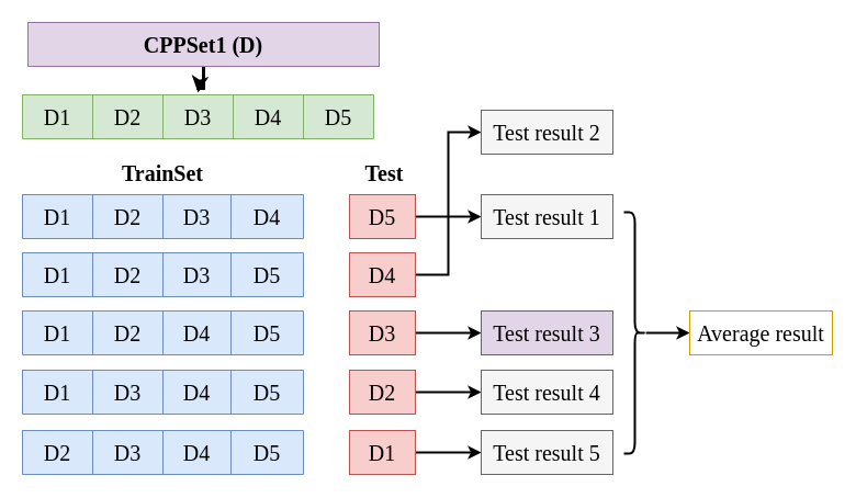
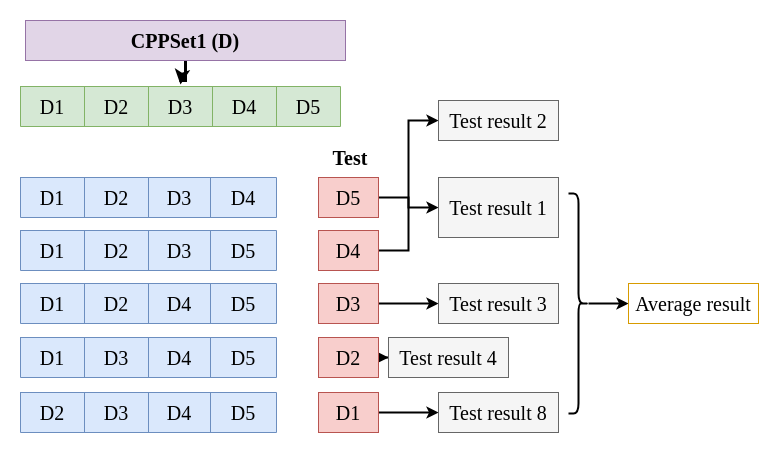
- <mxCell id="51" value="TrainSet" style="text;html=1;align=center;verticalAlign=middle;whiteSpace=wrap;rounded=0;fontFamily=Times New Roman;fontSize=20;fontStyle=1" vertex="1" parent="1"><mxGeometry x="103" y="137" width="90" height="40" as="geometry" /></mxCell>
- <mxCell id="53" value="&lt;span style=&quot;font-family: &amp;quot;Times New Roman&amp;quot;; font-size: 20px;&quot;&gt;Test result 1&lt;/span&gt;" style="rounded=0;whiteSpace=wrap;html=1;fillColor=#f5f5f5;fontColor=#000000;strokeColor=#666666;" vertex="1" parent="1"><mxGeometry x="438" y="177" width="120" height="40" as="geometry" /></mxCell>
+ <mxCell id="53" value="&lt;span style=&quot;font-family: &amp;quot;Times New Roman&amp;quot;; font-size: 20px;&quot;&gt;Test result 1&lt;/span&gt;" style="rounded=0;whiteSpace=wrap;html=1;fillColor=#f5f5f5;fontColor=#000000;strokeColor=#666666;" vertex="1" parent="1"><mxGeometry x="438" y="177" width="120" height="60" as="geometry" /></mxCell>
- <mxCell id="55" value="&lt;span style=&quot;font-family: &amp;quot;Times New Roman&amp;quot;; font-size: 20px;&quot;&gt;Test result 3&lt;/span&gt;" style="rounded=0;whiteSpace=wrap;html=1;fillColor=#e1d5e7;fontColor=#000000;strokeColor=#666666;" vertex="1" parent="1"><mxGeometry x="438" y="283" width="120" height="40" as="geometry" /></mxCell>
+ <mxCell id="55" value="&lt;span style=&quot;font-family: &amp;quot;Times New Roman&amp;quot;; font-size: 20px;&quot;&gt;Test result 3&lt;/span&gt;" style="rounded=0;whiteSpace=wrap;html=1;fillColor=#f5f5f5;fontColor=#000000;strokeColor=#666666;" vertex="1" parent="1"><mxGeometry x="438" y="283" width="120" height="40" as="geometry" /></mxCell>
- <mxCell id="56" value="&lt;span style=&quot;font-family: &amp;quot;Times New Roman&amp;quot;; font-size: 20px;&quot;&gt;Test result 4&lt;/span&gt;" style="rounded=0;whiteSpace=wrap;html=1;fillColor=#f5f5f5;fontColor=#000000;strokeColor=#666666;" vertex="1" parent="1"><mxGeometry x="438" y="337" width="120" height="40" as="geometry" /></mxCell>
+ <mxCell id="56" value="&lt;span style=&quot;font-family: &amp;quot;Times New Roman&amp;quot;; font-size: 20px;&quot;&gt;Test result 4&lt;/span&gt;" style="rounded=0;whiteSpace=wrap;html=1;fillColor=#f5f5f5;fontColor=#000000;strokeColor=#666666;" vertex="1" parent="1"><mxGeometry x="388" y="337" width="120" height="40" as="geometry" /></mxCell>
- <mxCell id="57" value="&lt;span style=&quot;font-family: &amp;quot;Times New Roman&amp;quot;; font-size: 20px;&quot;&gt;Test result 5&lt;/span&gt;" style="rounded=0;whiteSpace=wrap;html=1;fillColor=#f5f5f5;fontColor=#000000;strokeColor=#666666;" vertex="1" parent="1"><mxGeometry x="438" y="392" width="120" height="40" as="geometry" /></mxCell>
+ <mxCell id="57" value="&lt;span style=&quot;font-family: &amp;quot;Times New Roman&amp;quot;; font-size: 20px;&quot;&gt;Test result 8&lt;/span&gt;" style="rounded=0;whiteSpace=wrap;html=1;fillColor=#f5f5f5;fontColor=#000000;strokeColor=#666666;" vertex="1" parent="1"><mxGeometry x="438" y="392" width="120" height="40" as="geometry" /></mxCell>
